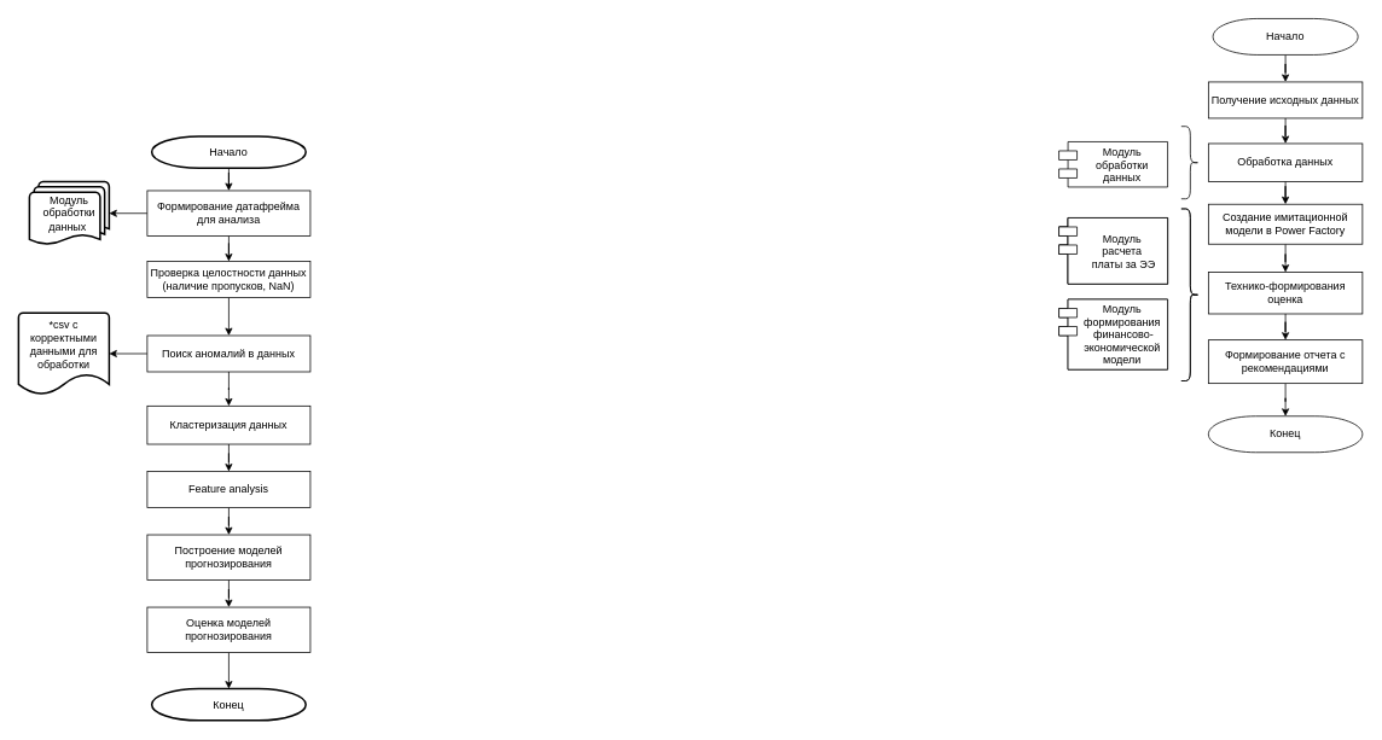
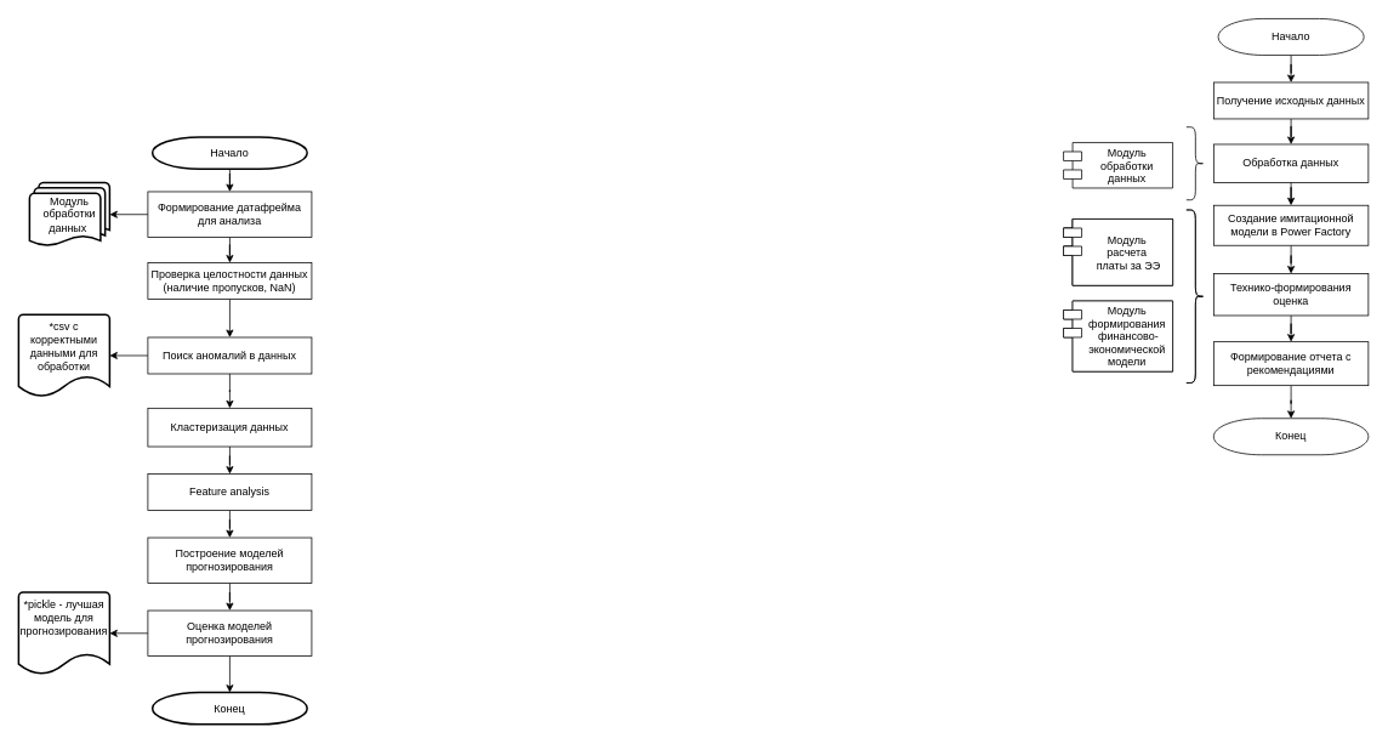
+ <mxCell id="18" value="*pickle - лучшая модель для прогнозирования" style="strokeWidth=2;html=1;shape=mxgraph.flowchart.document2;whiteSpace=wrap;size=0.25;verticalAlign=top;" parent="1" vertex="1"><mxGeometry x="20" y="650" width="100" height="90" as="geometry" /></mxCell>
+ <mxCell id="14" value="" style="edgeStyle=orthogonalEdgeStyle;rounded=0;orthogonalLoop=1;jettySize=auto;html=1;" parent="1" source="16" target="18" edge="1"><mxGeometry relative="1" as="geometry" /></mxCell>
